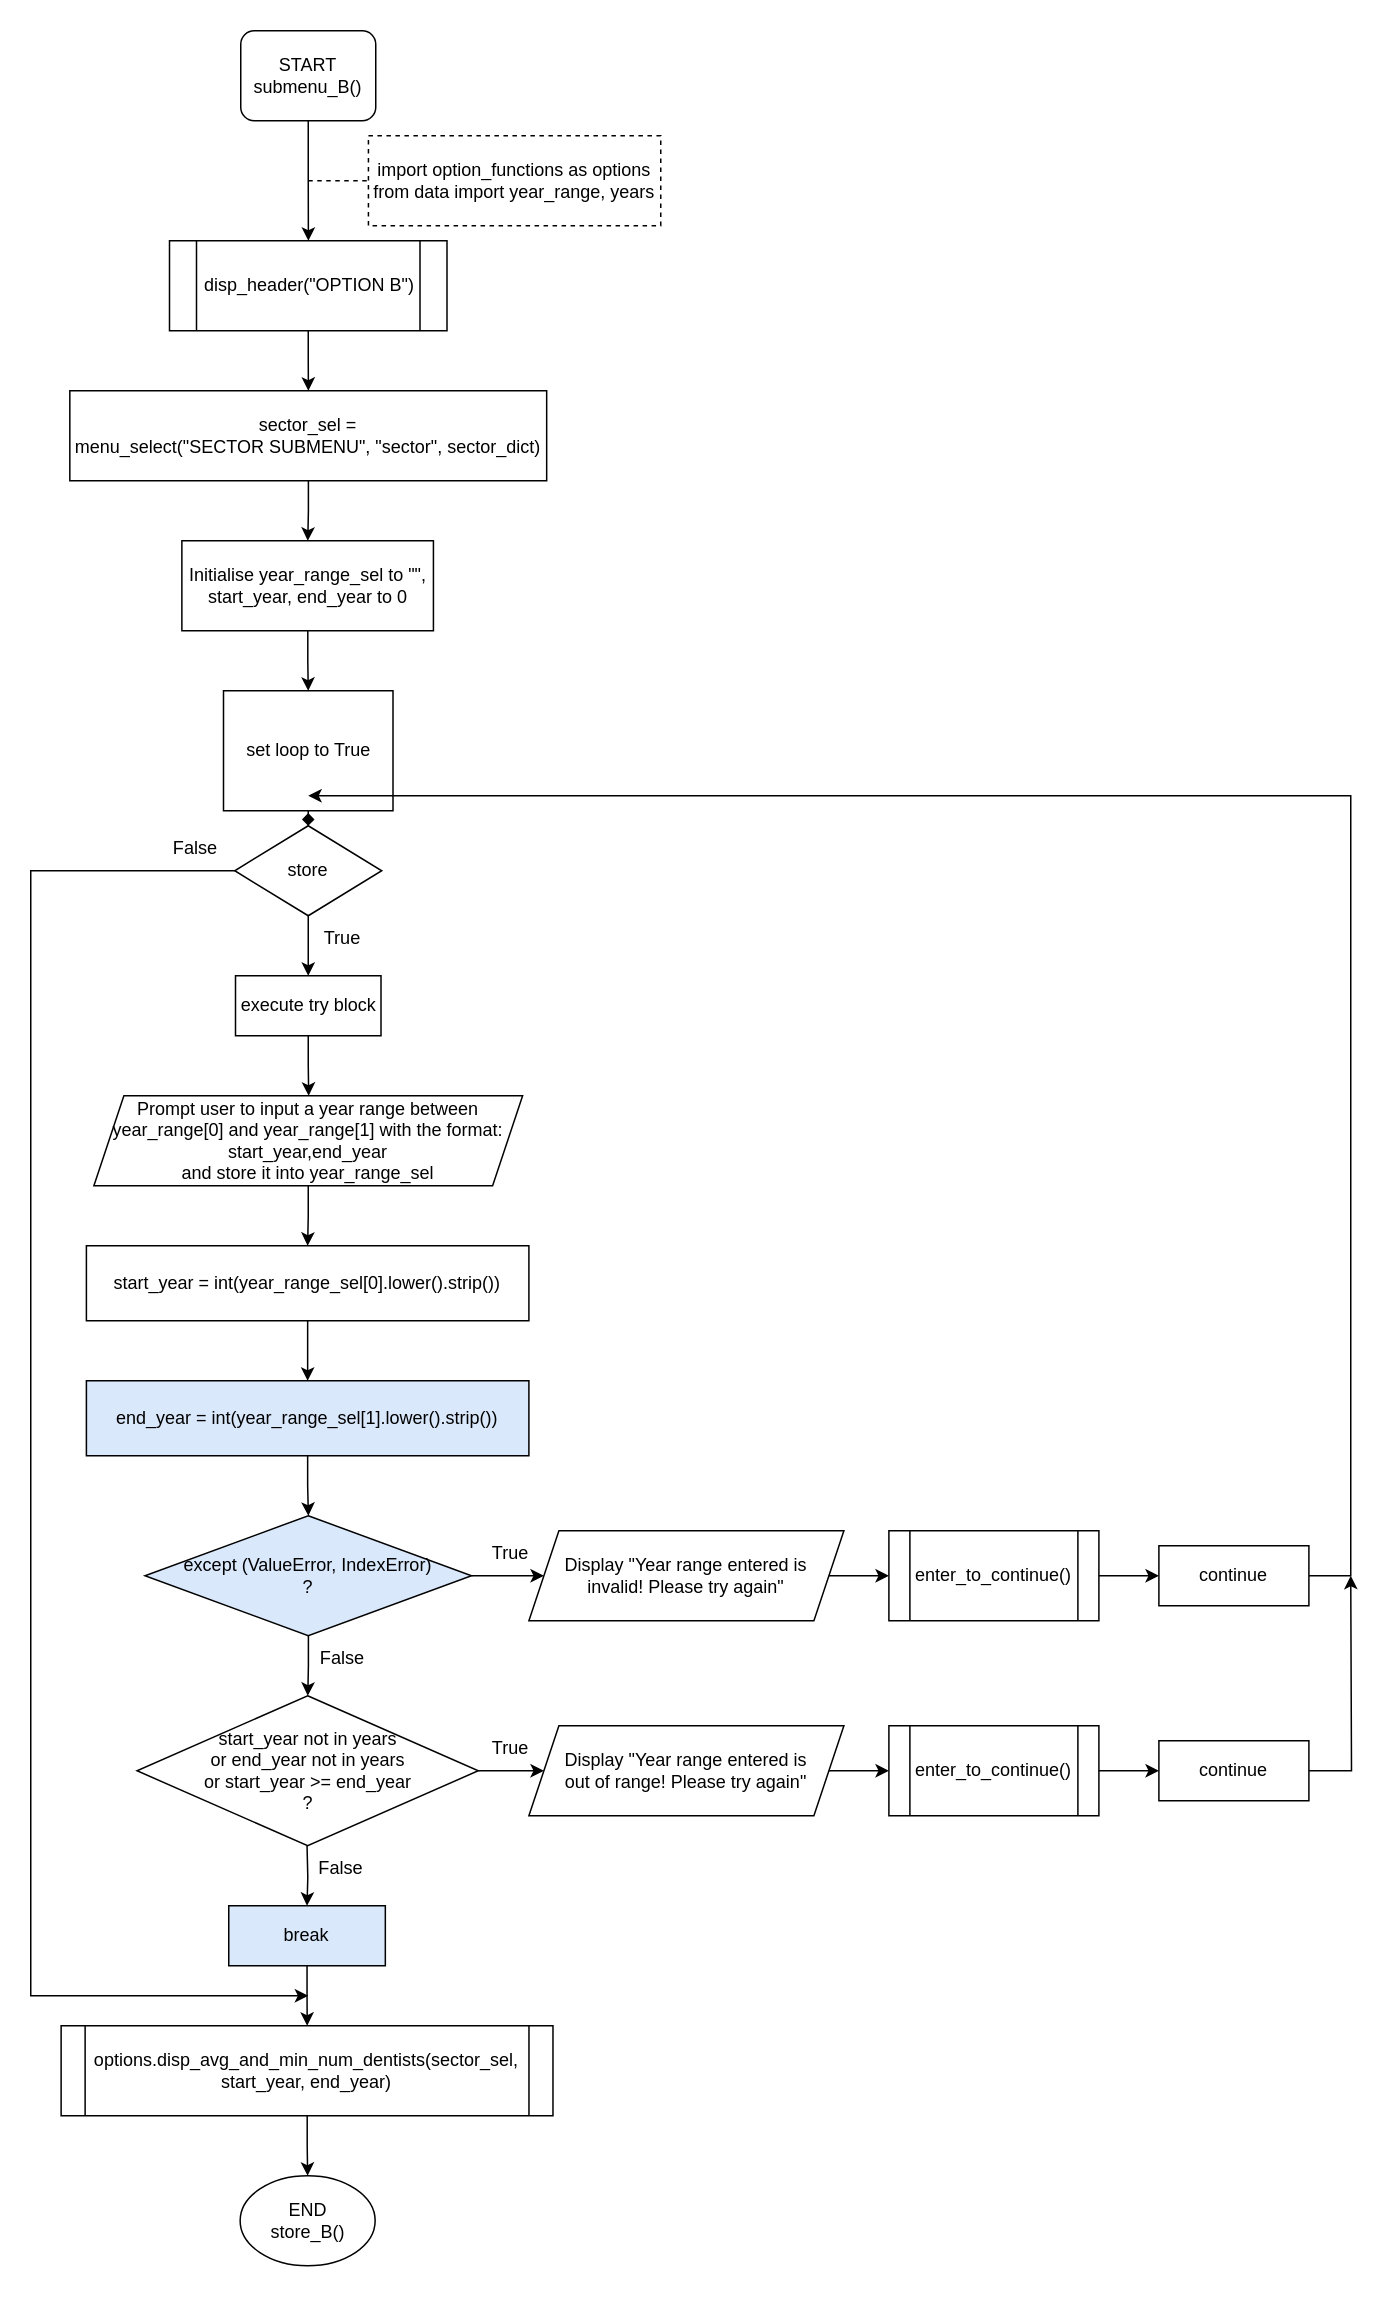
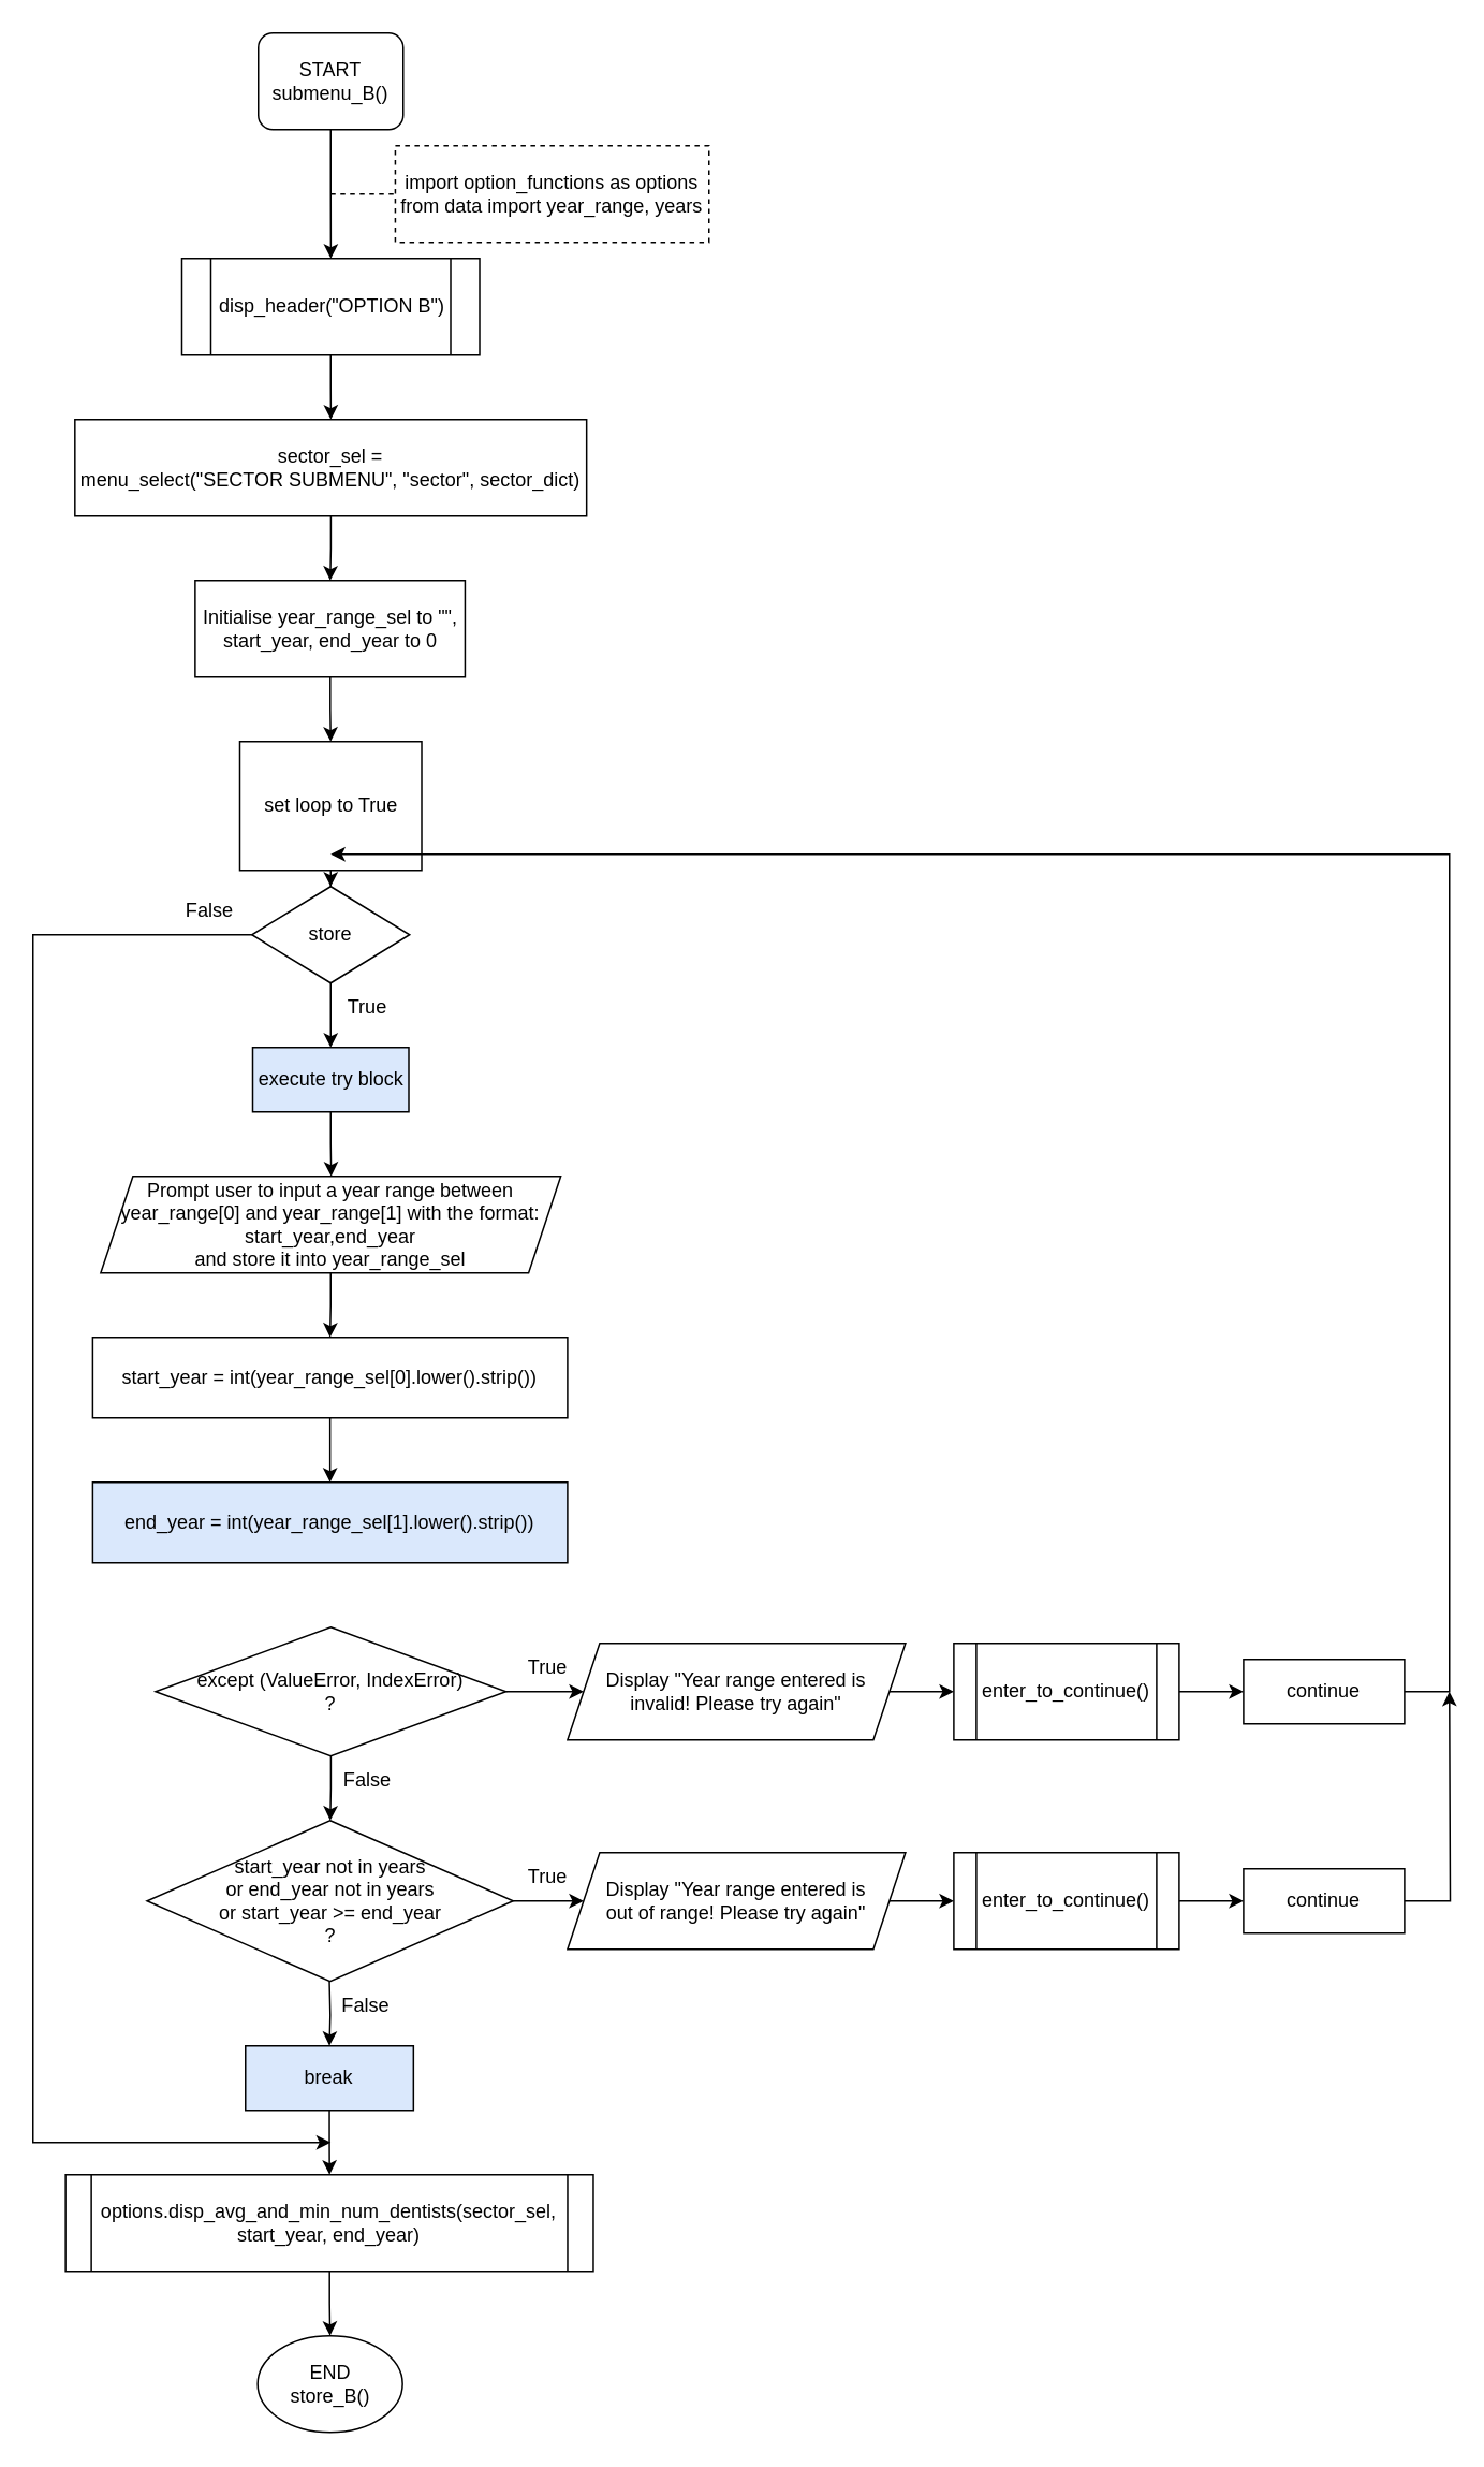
- <mxCell id="10" value="" style="edgeStyle=orthogonalEdgeStyle;rounded=0;orthogonalLoop=1;jettySize=auto;html=1;endArrow=diamond;" edge="1" parent="1" source="11" target="14"><mxGeometry relative="1" as="geometry" /></mxCell>
+ <mxCell id="10" value="" style="edgeStyle=orthogonalEdgeStyle;rounded=0;orthogonalLoop=1;jettySize=auto;html=1;" edge="1" parent="1" source="11" target="14"><mxGeometry relative="1" as="geometry" /></mxCell>
- <mxCell id="18" value="execute try block" style="rounded=0;whiteSpace=wrap;html=1;" vertex="1" parent="1"><mxGeometry x="156.5" y="650" width="97" height="40" as="geometry" /></mxCell>
+ <mxCell id="18" value="execute try block" style="rounded=0;whiteSpace=wrap;html=1;fillColor=#dae8fc;" vertex="1" parent="1"><mxGeometry x="156.5" y="650" width="97" height="40" as="geometry" /></mxCell>
- <mxCell id="50" value="" style="edgeStyle=orthogonalEdgeStyle;rounded=0;orthogonalLoop=1;jettySize=auto;html=1;" edge="1" parent="1" source="51" target="21"><mxGeometry relative="1" as="geometry" /></mxCell>
- <mxCell id="21" value="except (ValueError, IndexError)&lt;br&gt;?" style="rhombus;whiteSpace=wrap;html=1;fillColor=#dae8fc;" vertex="1" parent="1"><mxGeometry x="96.15" y="1010" width="217.7" height="80" as="geometry" /></mxCell>
+ <mxCell id="21" value="except (ValueError, IndexError)&lt;br&gt;?" style="rhombus;whiteSpace=wrap;html=1;" vertex="1" parent="1"><mxGeometry x="96.15" y="1010" width="217.7" height="80" as="geometry" /></mxCell>
